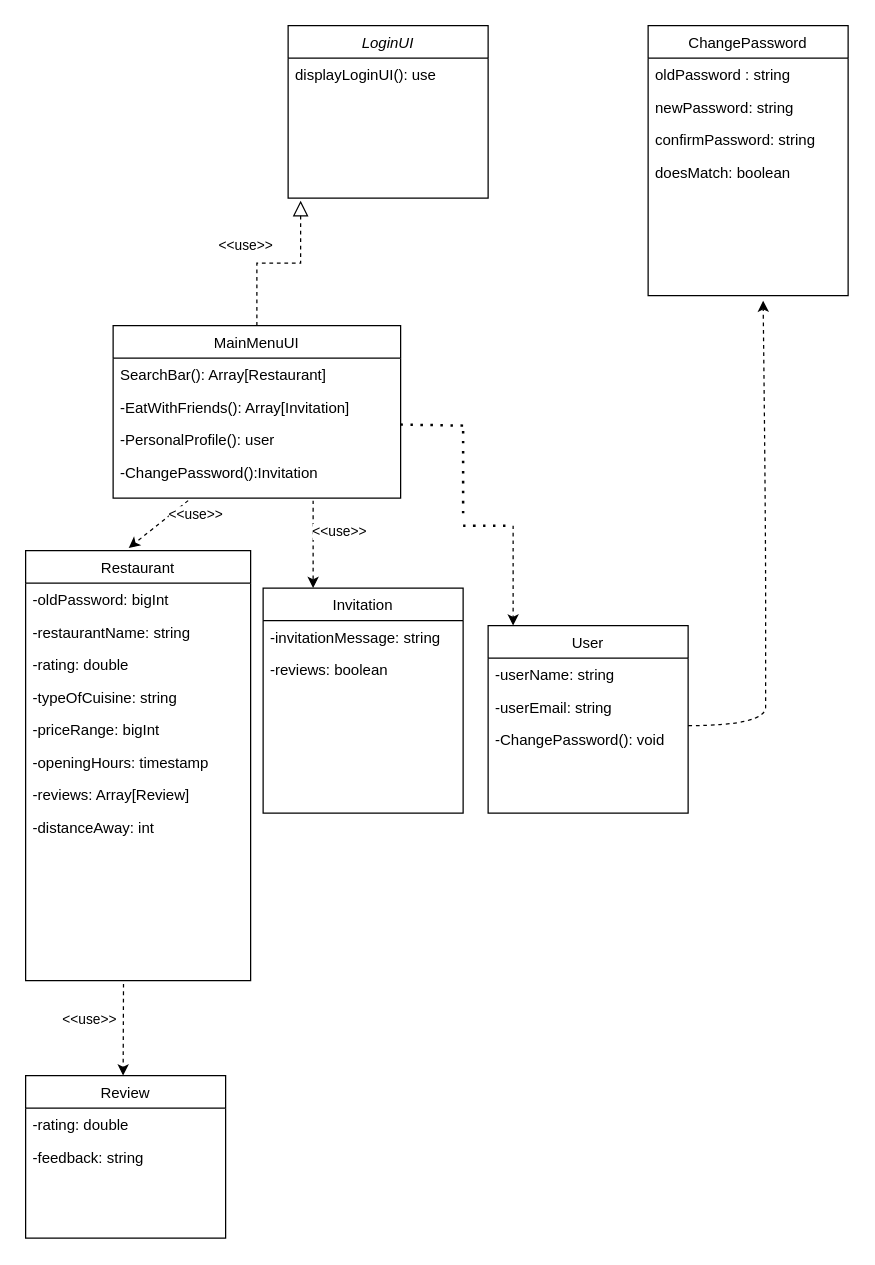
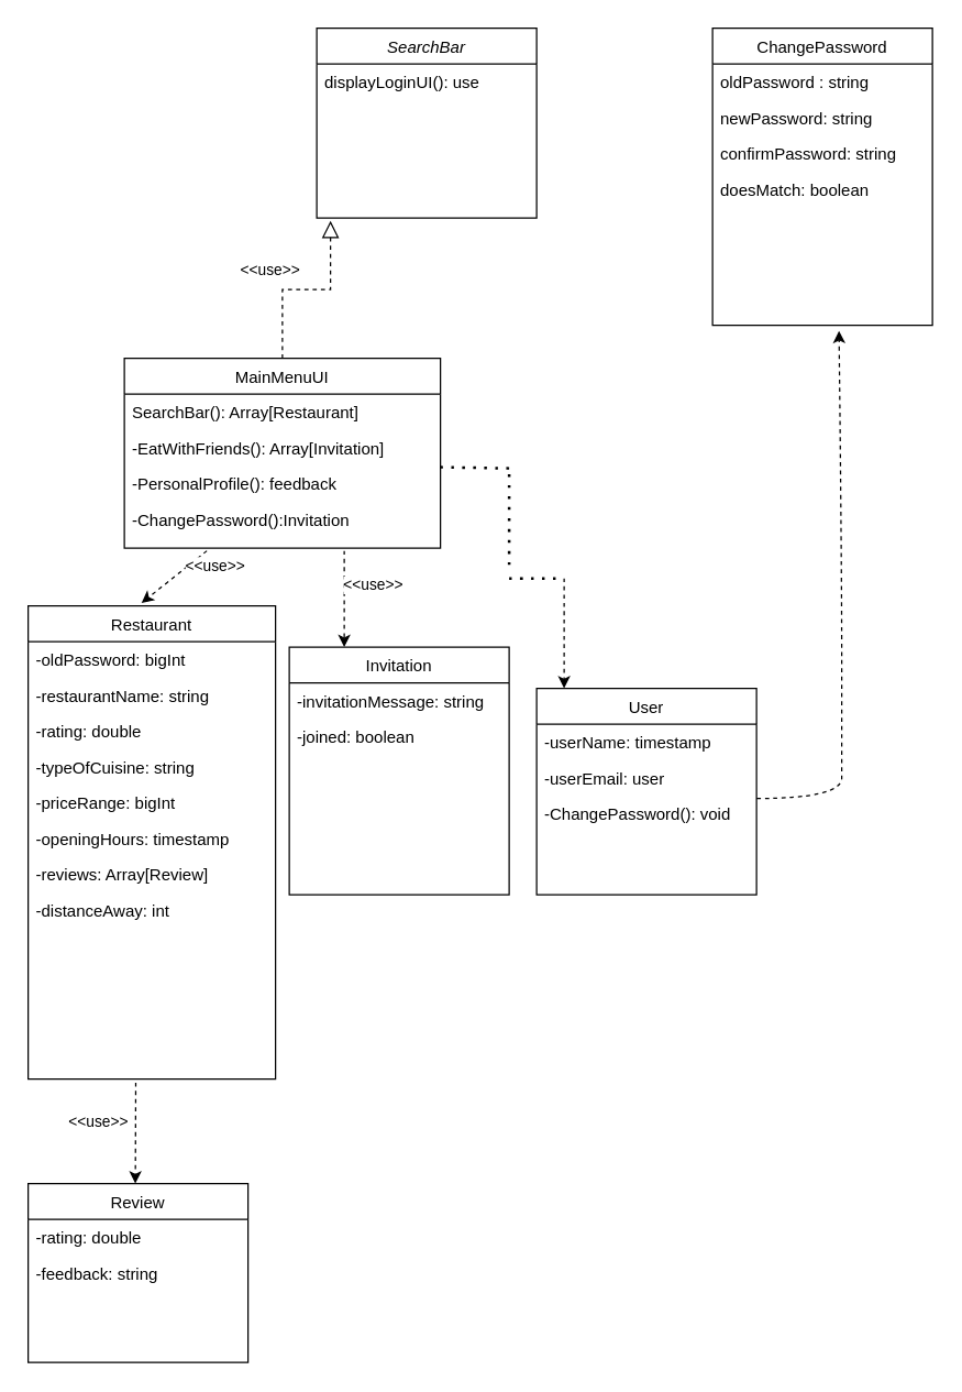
- <mxCell id="2" value="LoginUI" style="swimlane;fontStyle=2;align=center;verticalAlign=top;childLayout=stackLayout;horizontal=1;startSize=26;horizontalStack=0;resizeParent=1;resizeLast=0;collapsible=1;marginBottom=0;rounded=0;shadow=0;strokeWidth=1;" parent="1" vertex="1"><mxGeometry x="230" y="20" width="160" height="138" as="geometry"><mxRectangle x="230" y="140" width="160" height="26" as="alternateBounds" /></mxGeometry></mxCell>
+ <mxCell id="2" value="SearchBar" style="swimlane;fontStyle=2;align=center;verticalAlign=top;childLayout=stackLayout;horizontal=1;startSize=26;horizontalStack=0;resizeParent=1;resizeLast=0;collapsible=1;marginBottom=0;rounded=0;shadow=0;strokeWidth=1;" parent="1" vertex="1"><mxGeometry x="230" y="20" width="160" height="138" as="geometry"><mxRectangle x="230" y="140" width="160" height="26" as="alternateBounds" /></mxGeometry></mxCell>
- <mxCell id="7" value="-PersonalProfile(): user" style="text;align=left;verticalAlign=top;spacingLeft=4;spacingRight=4;overflow=hidden;rotatable=0;points=[[0,0.5],[1,0.5]];portConstraint=eastwest;rounded=0;shadow=0;html=0;" vertex="1" parent="4"><mxGeometry y="78" width="230" height="26" as="geometry" /></mxCell>
+ <mxCell id="7" value="-PersonalProfile(): feedback" style="text;align=left;verticalAlign=top;spacingLeft=4;spacingRight=4;overflow=hidden;rotatable=0;points=[[0,0.5],[1,0.5]];portConstraint=eastwest;rounded=0;shadow=0;html=0;" vertex="1" parent="4"><mxGeometry y="78" width="230" height="26" as="geometry" /></mxCell>
- <mxCell id="36" value="-reviews: boolean" style="text;align=left;verticalAlign=top;spacingLeft=4;spacingRight=4;overflow=hidden;rotatable=0;points=[[0,0.5],[1,0.5]];portConstraint=eastwest;" vertex="1" parent="34"><mxGeometry y="52" width="160" height="26" as="geometry" /></mxCell>
+ <mxCell id="36" value="-joined: boolean" style="text;align=left;verticalAlign=top;spacingLeft=4;spacingRight=4;overflow=hidden;rotatable=0;points=[[0,0.5],[1,0.5]];portConstraint=eastwest;" vertex="1" parent="34"><mxGeometry y="52" width="160" height="26" as="geometry" /></mxCell>
- <mxCell id="42" value="-userName: string" style="text;align=left;verticalAlign=top;spacingLeft=4;spacingRight=4;overflow=hidden;rotatable=0;points=[[0,0.5],[1,0.5]];portConstraint=eastwest;" vertex="1" parent="41"><mxGeometry y="26" width="160" height="26" as="geometry" /></mxCell>
+ <mxCell id="42" value="-userName: timestamp" style="text;align=left;verticalAlign=top;spacingLeft=4;spacingRight=4;overflow=hidden;rotatable=0;points=[[0,0.5],[1,0.5]];portConstraint=eastwest;" vertex="1" parent="41"><mxGeometry y="26" width="160" height="26" as="geometry" /></mxCell>
- <mxCell id="43" value="-userEmail: string" style="text;align=left;verticalAlign=top;spacingLeft=4;spacingRight=4;overflow=hidden;rotatable=0;points=[[0,0.5],[1,0.5]];portConstraint=eastwest;" vertex="1" parent="41"><mxGeometry y="52" width="160" height="26" as="geometry" /></mxCell>
+ <mxCell id="43" value="-userEmail: user" style="text;align=left;verticalAlign=top;spacingLeft=4;spacingRight=4;overflow=hidden;rotatable=0;points=[[0,0.5],[1,0.5]];portConstraint=eastwest;" vertex="1" parent="41"><mxGeometry y="52" width="160" height="26" as="geometry" /></mxCell>
